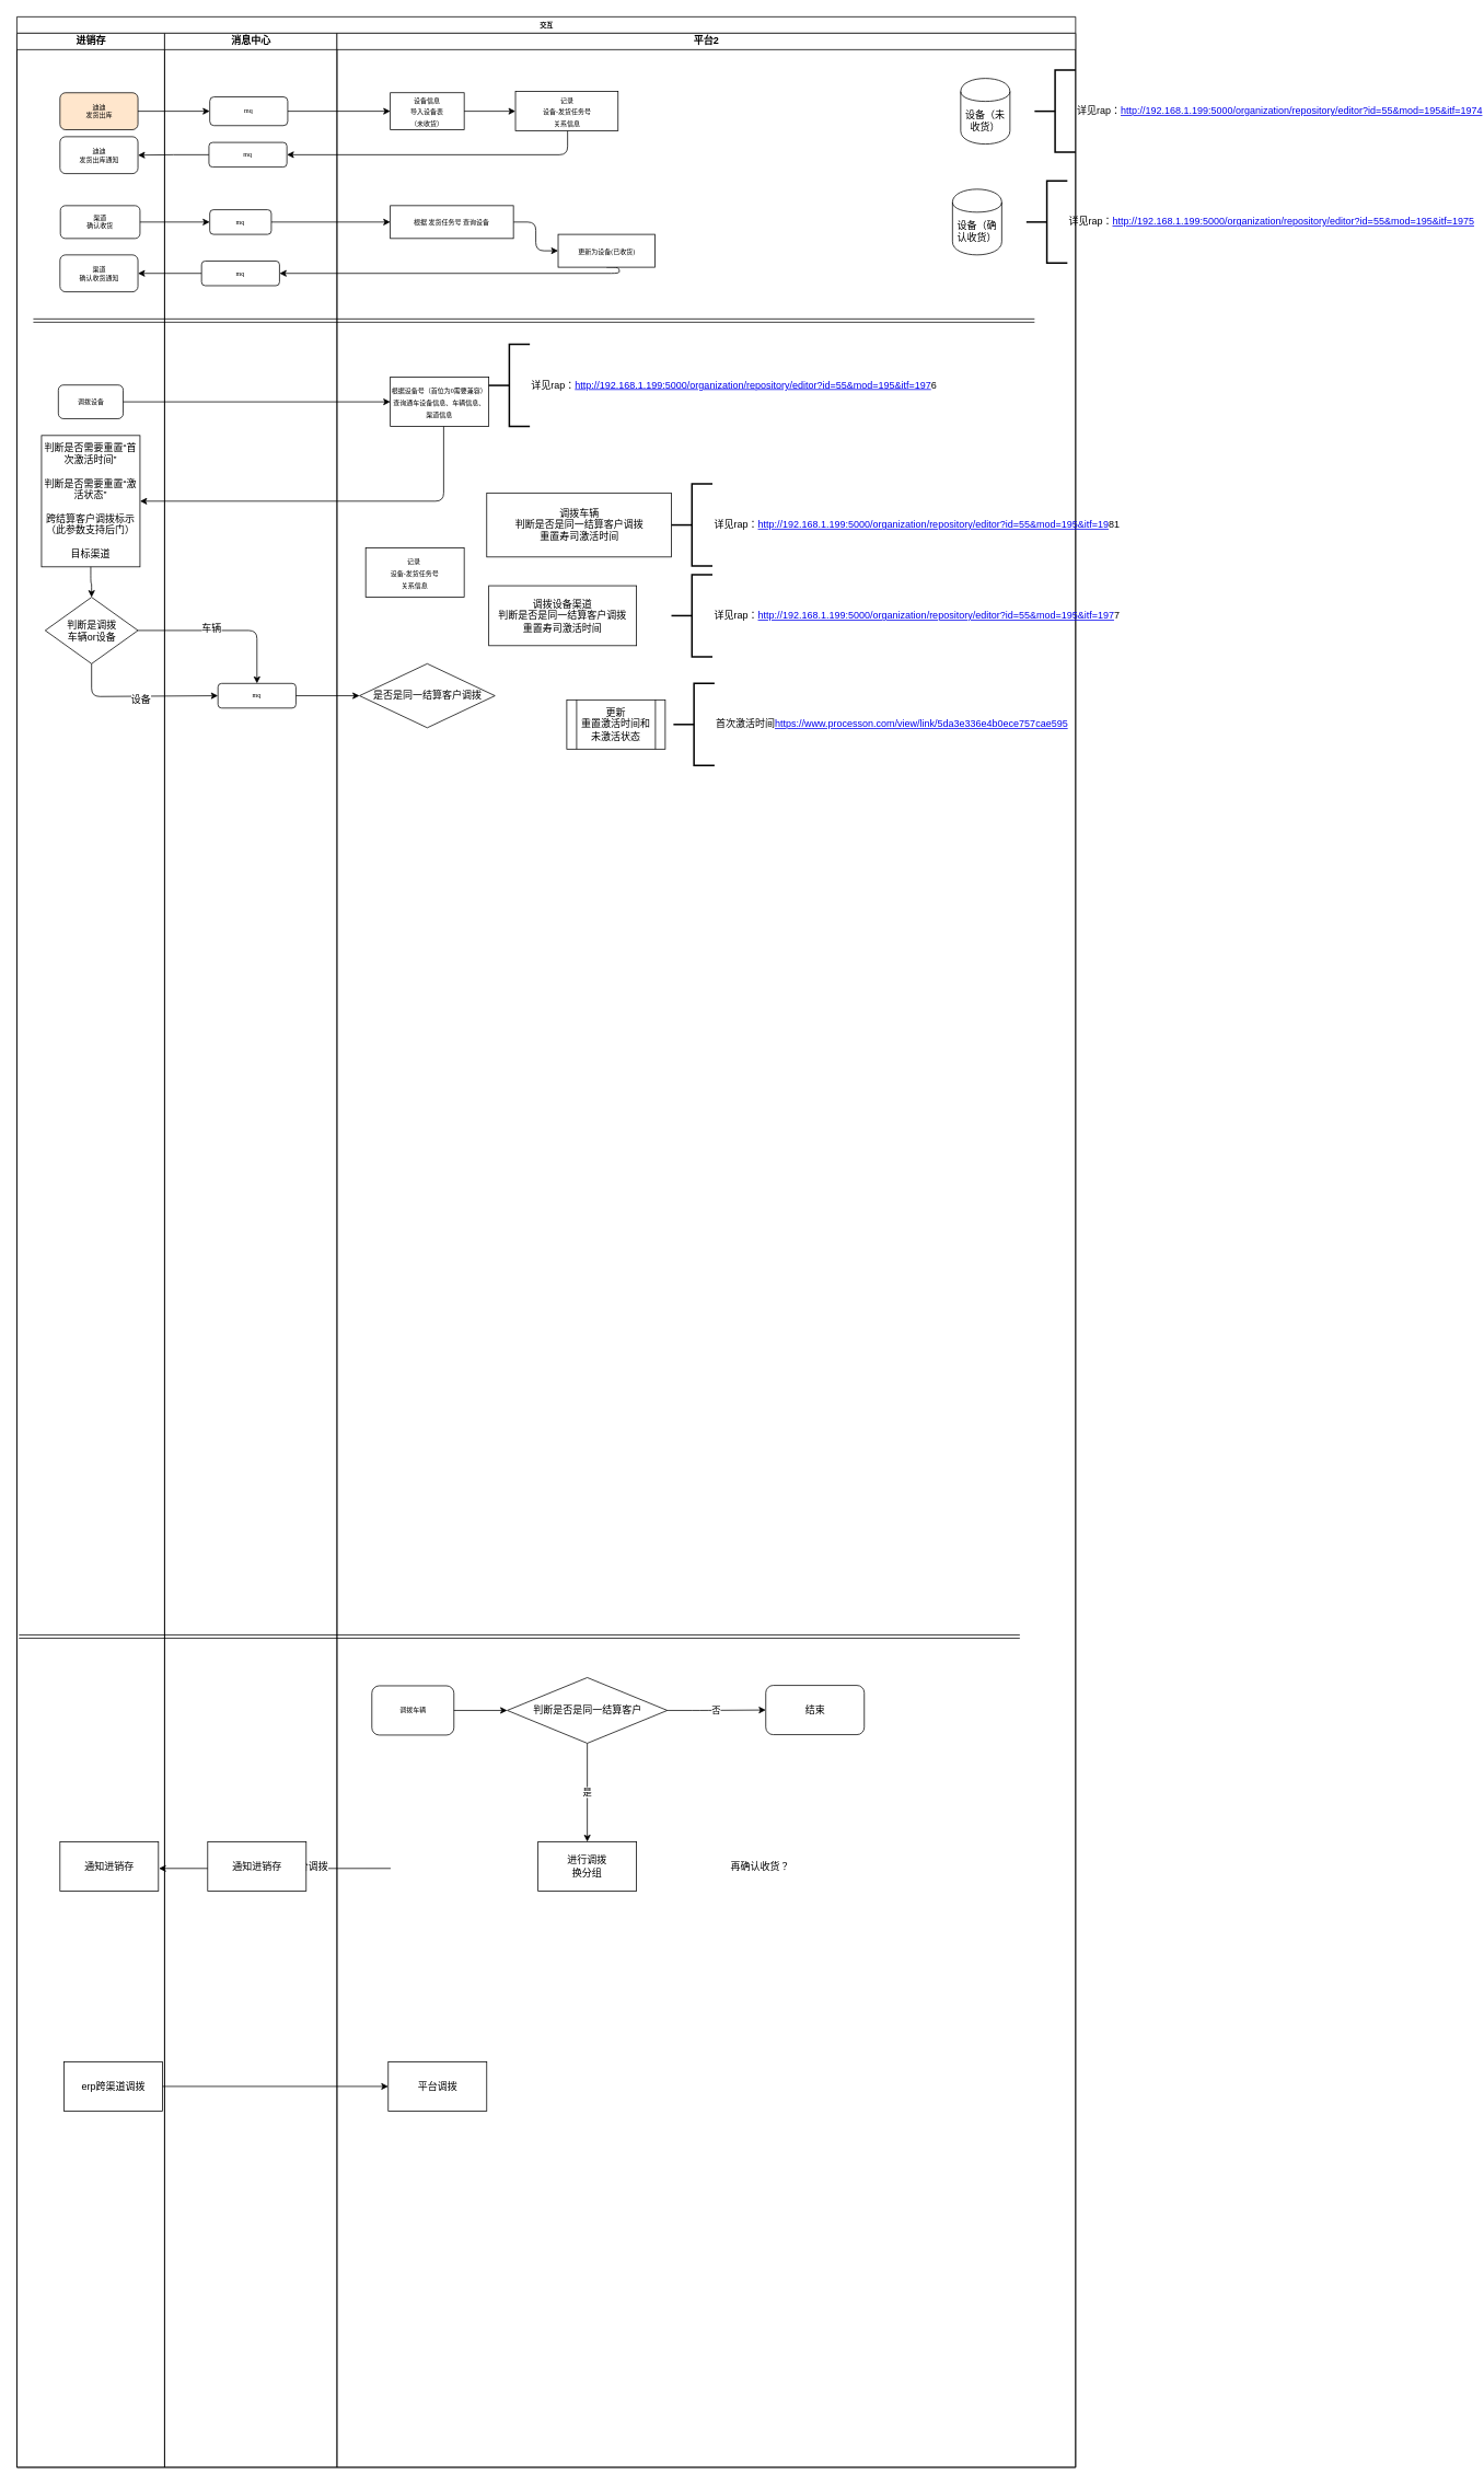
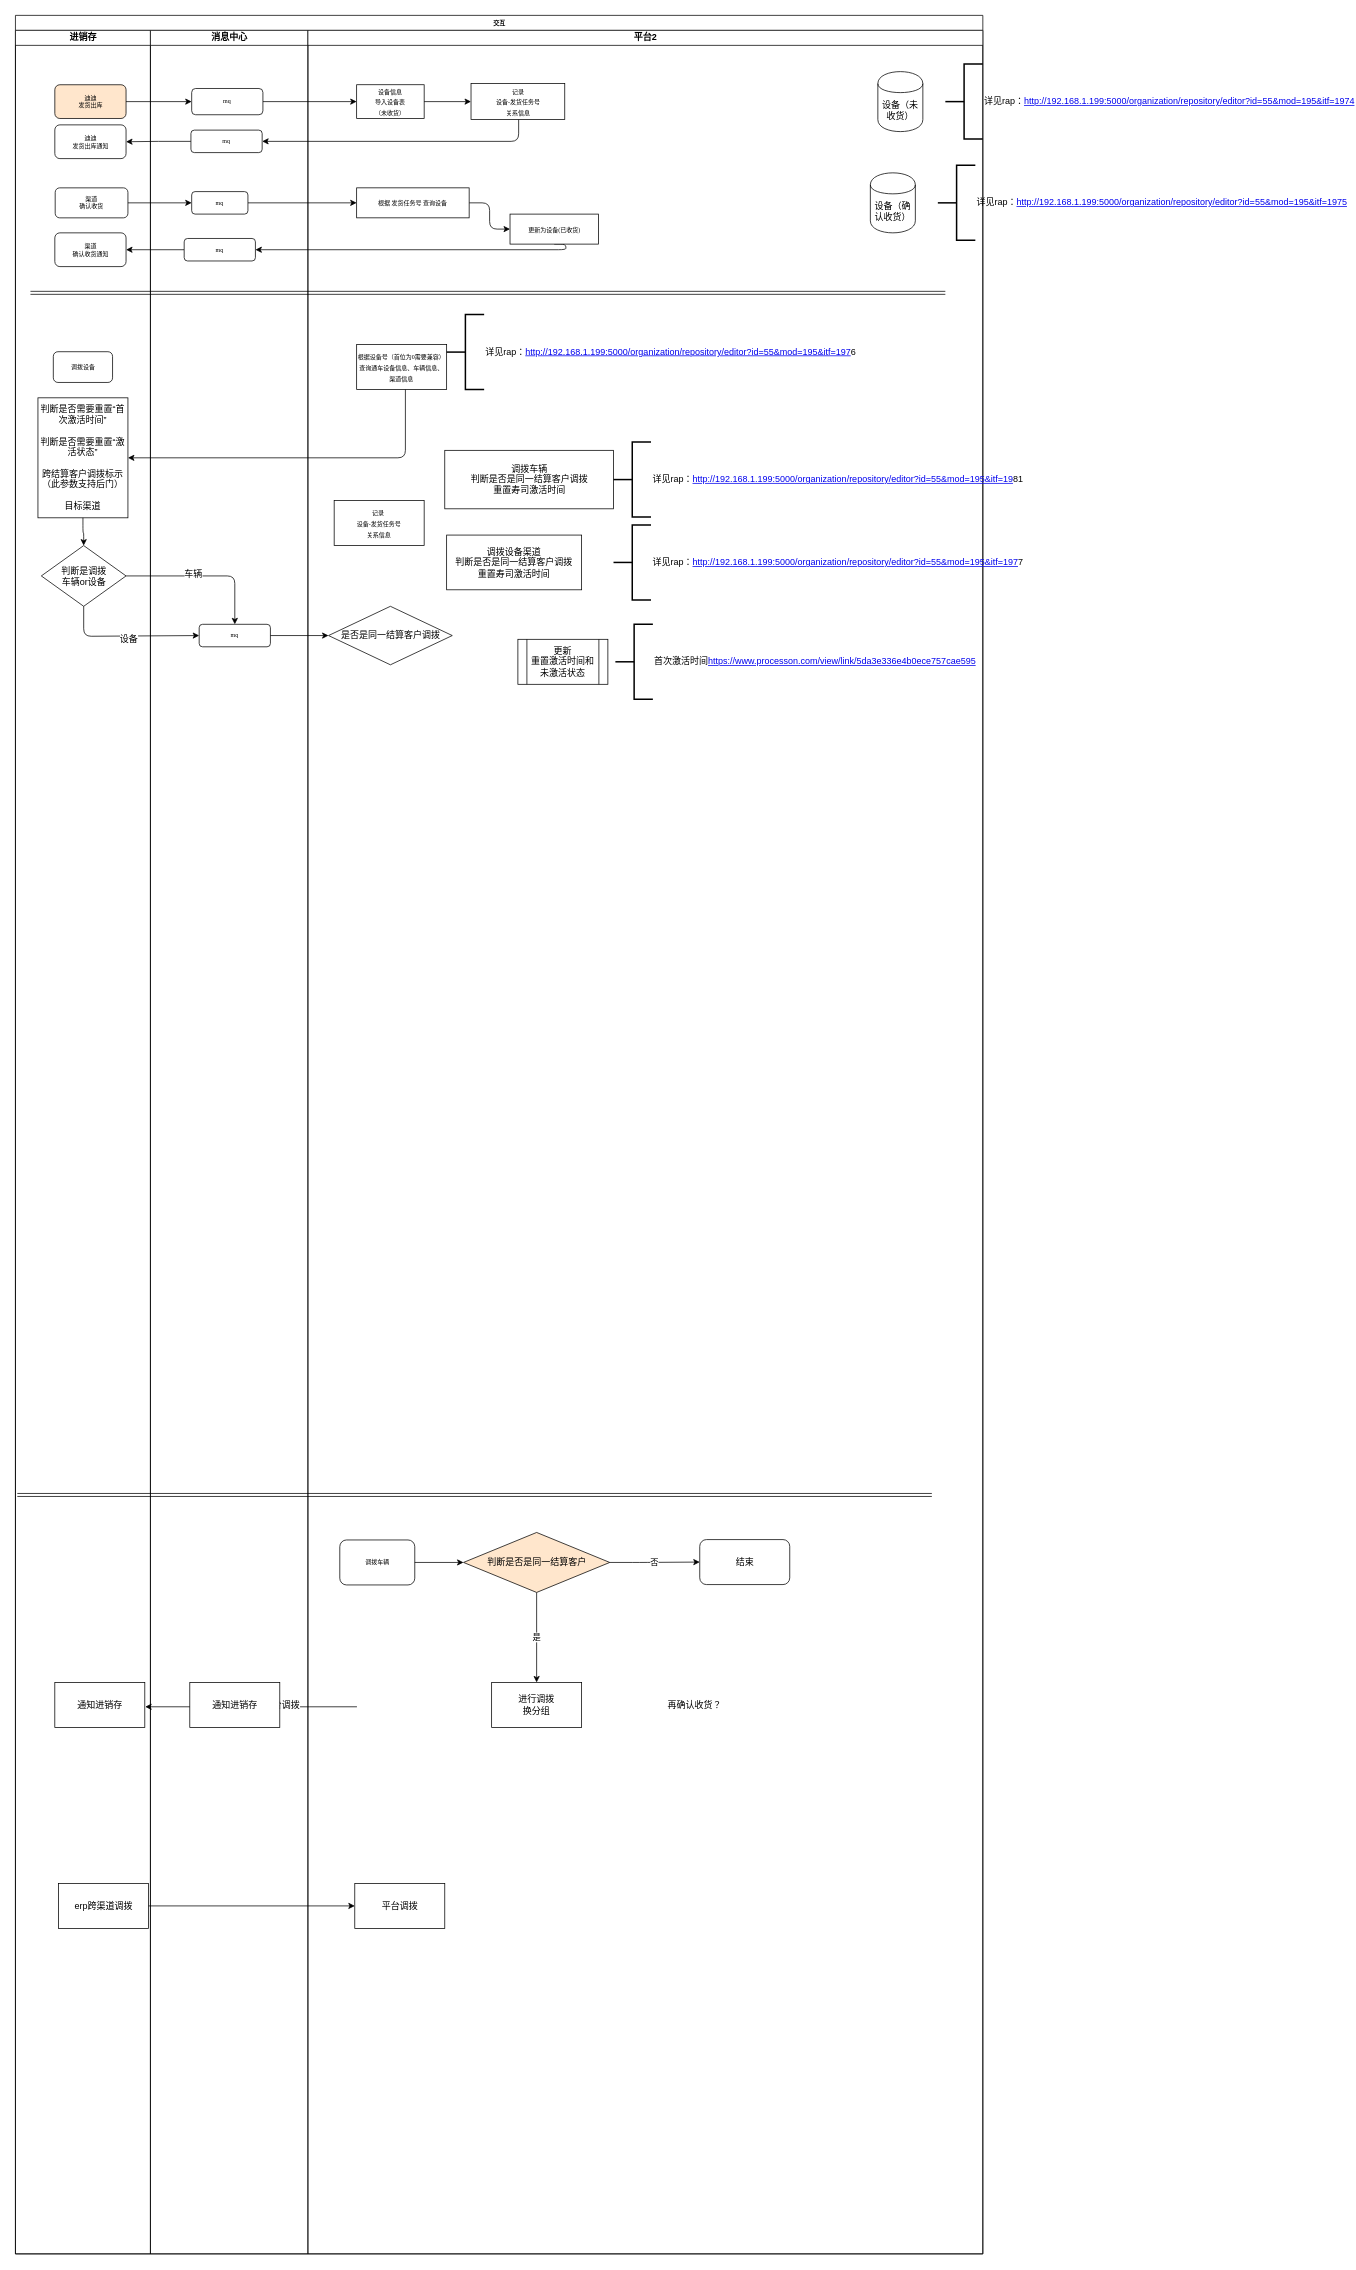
- <mxCell id="15" style="edgeStyle=orthogonalEdgeStyle;rounded=1;orthogonalLoop=1;jettySize=auto;html=1;entryX=0;entryY=0.5;entryDx=0;entryDy=0;" parent="2" source="6" target="43" edge="1"><mxGeometry relative="1" as="geometry" /></mxCell>
- <mxCell id="53" value="&lt;span style=&quot;white-space: normal&quot;&gt;判断是否是同一结算客户&lt;/span&gt;" style="rhombus;whiteSpace=wrap;html=1;" parent="37" vertex="1"><mxGeometry x="207.5" y="2003" width="195" height="80" as="geometry" /></mxCell>
+ <mxCell id="53" value="&lt;span style=&quot;white-space: normal&quot;&gt;判断是否是同一结算客户&lt;/span&gt;" style="rhombus;whiteSpace=wrap;html=1;fillColor=#ffe6cc;" parent="37" vertex="1"><mxGeometry x="207.5" y="2003" width="195" height="80" as="geometry" /></mxCell>
